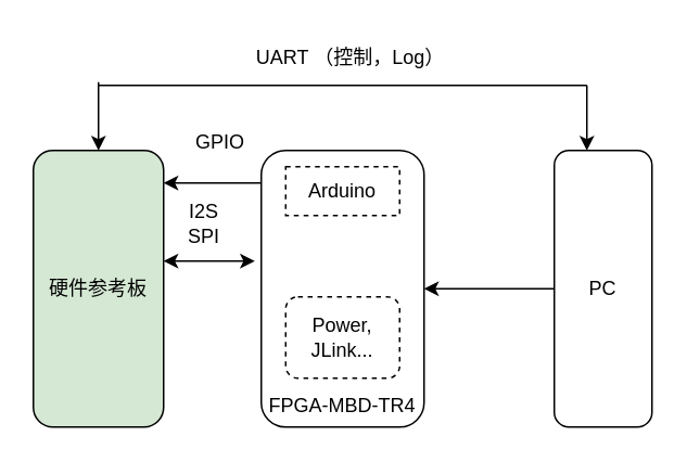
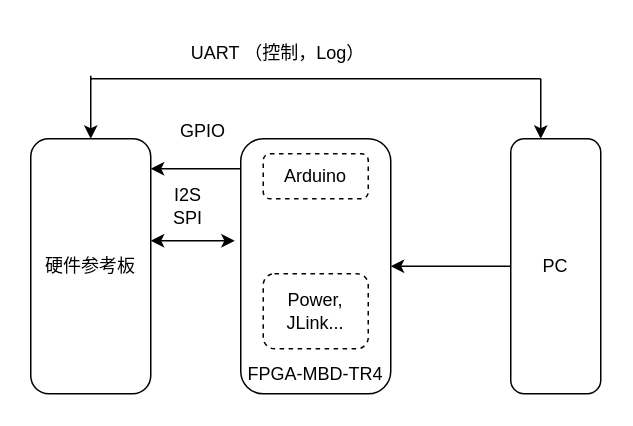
- <mxCell id="14" value="UART （控制，Log）" style="rounded=1;whiteSpace=wrap;html=1;dashed=1;strokeColor=#FFFFFF;" vertex="1" parent="1"><mxGeometry x="150" y="20" width="130" height="30" as="geometry" /></mxCell>
+ <mxCell id="14" value="UART （控制，Log）" style="rounded=1;whiteSpace=wrap;html=1;dashed=1;strokeColor=#FFFFFF;" vertex="1" parent="1"><mxGeometry x="120" y="20" width="130" height="30" as="geometry" /></mxCell>
- <mxCell id="4" value="Arduino" style="whiteSpace=wrap;html=1;strokeColor=#000000;dashed=1;rounded=0;" vertex="1" parent="1"><mxGeometry x="175" y="102" width="70" height="30" as="geometry" /></mxCell>
+ <mxCell id="4" value="Arduino" style="rounded=1;whiteSpace=wrap;html=1;strokeColor=#000000;dashed=1;" vertex="1" parent="1"><mxGeometry x="175" y="102" width="70" height="30" as="geometry" /></mxCell>
- <mxCell id="2" value="硬件参考板" style="rounded=1;whiteSpace=wrap;html=1;fillColor=#d5e8d4;" vertex="1" parent="1"><mxGeometry x="20" y="92" width="80" height="170" as="geometry" /></mxCell>
+ <mxCell id="2" value="硬件参考板" style="rounded=1;whiteSpace=wrap;html=1;" vertex="1" parent="1"><mxGeometry x="20" y="92" width="80" height="170" as="geometry" /></mxCell>
